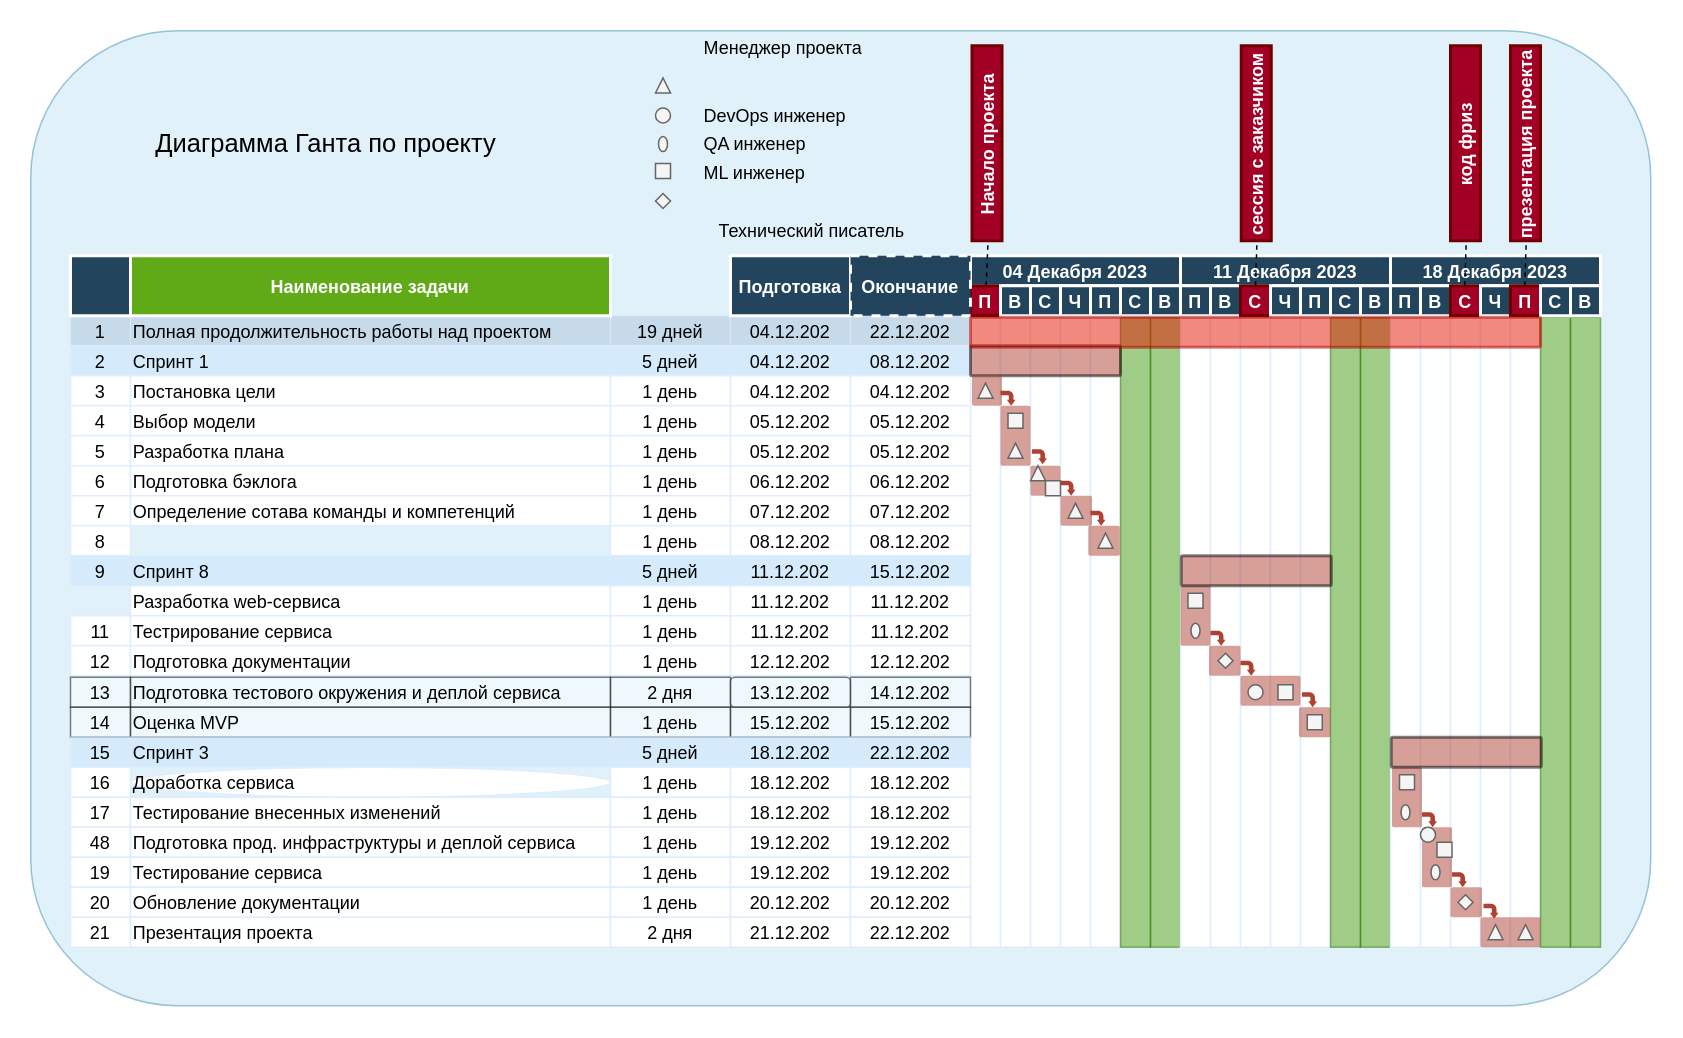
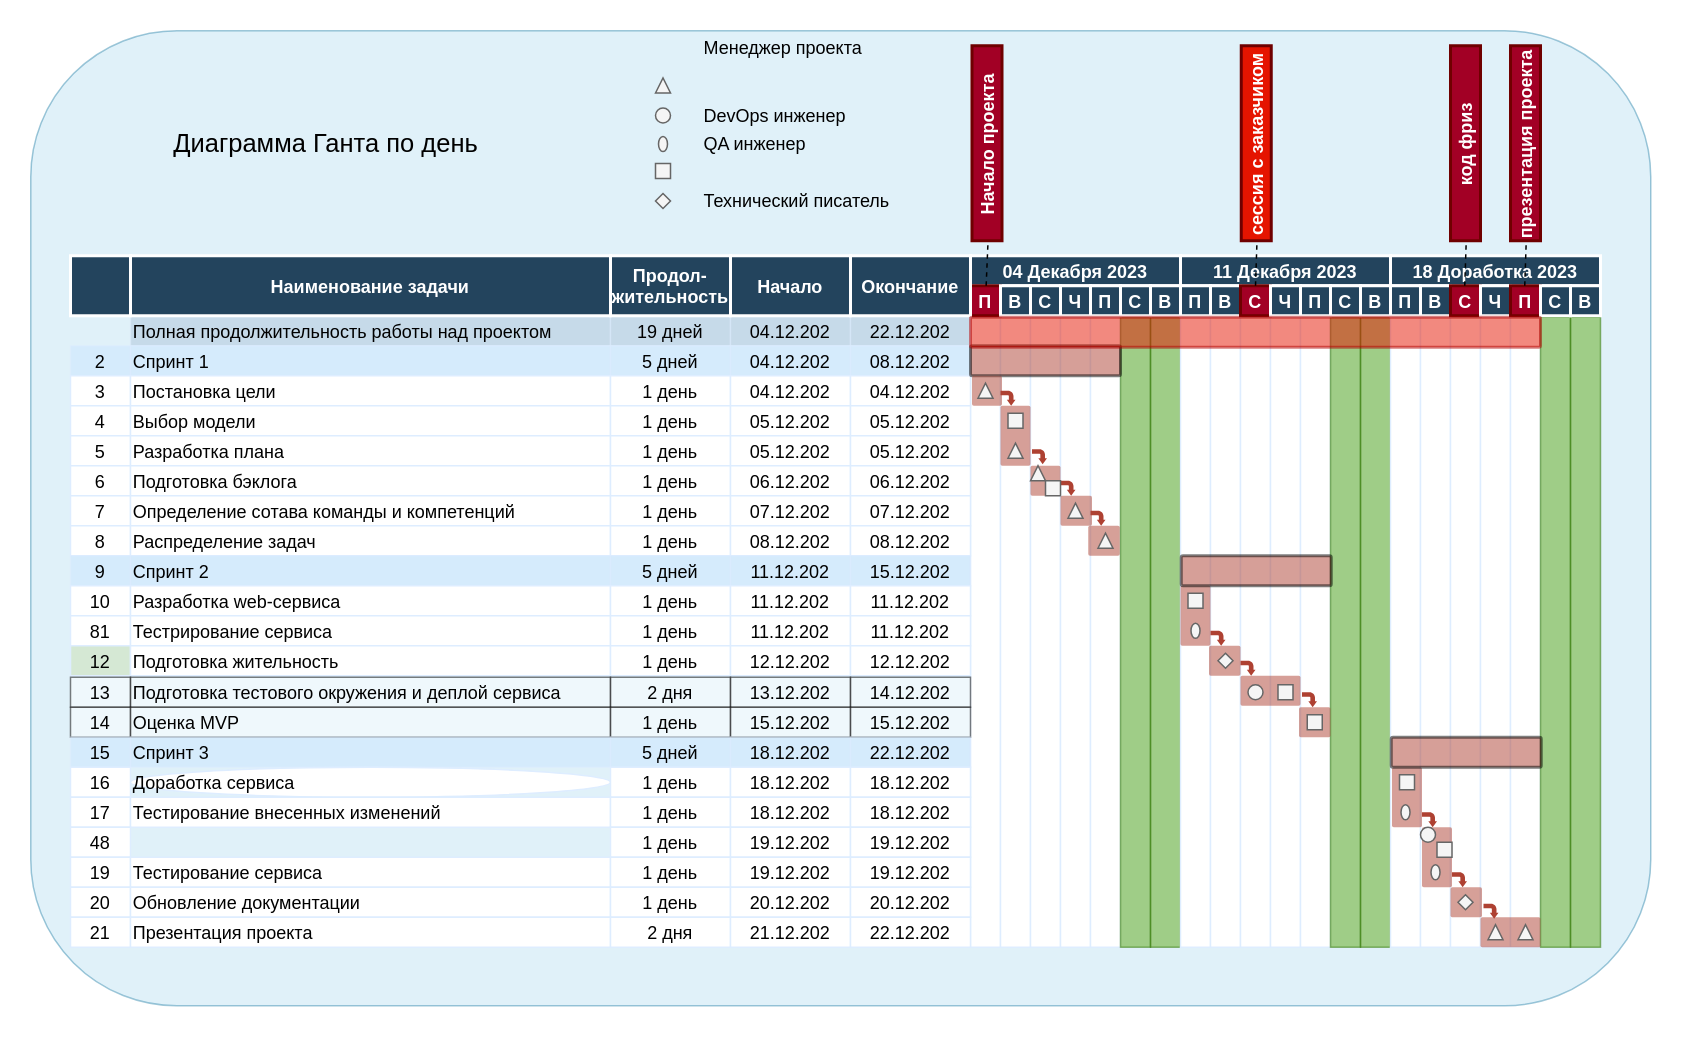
- <mxCell id="187" value="сессия с заказчиком" style="fillColor=#a20025;strokeColor=#6F0000;strokeWidth=2;fontColor=#ffffff;fontStyle=1;horizontal=0;" vertex="1" parent="1"><mxGeometry x="827" y="30" width="20" height="130" as="geometry" /></mxCell>
+ <mxCell id="187" value="сессия с заказчиком" style="fillColor=#e51400;strokeColor=#6F0000;strokeWidth=2;fontColor=#ffffff;fontStyle=1;horizontal=0;" vertex="1" parent="1"><mxGeometry x="827" y="30" width="20" height="130" as="geometry" /></mxCell>
- <mxCell id="224" value="Диаграмма Ганта по проекту" style="text;html=1;strokeColor=none;fillColor=none;align=center;verticalAlign=middle;whiteSpace=wrap;rounded=0;fontSize=17;" vertex="1" parent="1"><mxGeometry x="46.5" y="61.5" width="340" height="68.5" as="geometry" /></mxCell>
+ <mxCell id="224" value="Диаграмма Ганта по день" style="text;html=1;strokeColor=none;fillColor=none;align=center;verticalAlign=middle;whiteSpace=wrap;rounded=0;fontSize=17;" vertex="1" parent="1"><mxGeometry x="46.5" y="61.5" width="340" height="68.5" as="geometry" /></mxCell>
- <mxCell id="198" value="ML инженер" style="text;html=1;strokeColor=none;fillColor=none;align=left;verticalAlign=middle;whiteSpace=wrap;rounded=0;fontSize=12;" vertex="1" parent="1"><mxGeometry x="466.5" y="105" width="150" height="19" as="geometry" /></mxCell>
- <mxCell id="197" value="Технический писатель" style="text;html=1;strokeColor=none;fillColor=none;align=left;verticalAlign=middle;whiteSpace=wrap;rounded=0;fontSize=12;" vertex="1" parent="1"><mxGeometry x="476.5" y="144" width="150" height="19" as="geometry" /></mxCell>
+ <mxCell id="197" value="Технический писатель" style="text;html=1;strokeColor=none;fillColor=none;align=left;verticalAlign=middle;whiteSpace=wrap;rounded=0;fontSize=12;" vertex="1" parent="1"><mxGeometry x="466.5" y="124" width="150" height="19" as="geometry" /></mxCell>
- <mxCell id="150" value="18 Декабря 2023" style="fillColor=#23445D;strokeColor=#FFFFFF;strokeWidth=2;fontColor=#FFFFFF;fontStyle=1" parent="1" vertex="1"><mxGeometry x="926.5" y="170" width="140" height="20" as="geometry" /></mxCell>
+ <mxCell id="150" value="18 Доработка 2023" style="fillColor=#23445D;strokeColor=#FFFFFF;strokeWidth=2;fontColor=#FFFFFF;fontStyle=1" parent="1" vertex="1"><mxGeometry x="926.5" y="170" width="140" height="20" as="geometry" /></mxCell>
- <mxCell id="129" value="Наименование задачи" style="fillColor=#60a917;strokeColor=#FFFFFF;strokeWidth=2;fontColor=#FFFFFF;fontStyle=1;" parent="1" vertex="1"><mxGeometry x="86.5" y="170" width="320" height="40" as="geometry" /></mxCell>
+ <mxCell id="129" value="Наименование задачи" style="fillColor=#23445D;strokeColor=#FFFFFF;strokeWidth=2;fontColor=#FFFFFF;fontStyle=1" parent="1" vertex="1"><mxGeometry x="86.5" y="170" width="320" height="40" as="geometry" /></mxCell>
+ <mxCell id="139" value="Продол-&#10;жительность" style="fillColor=#23445D;strokeColor=#FFFFFF;strokeWidth=2;fontColor=#FFFFFF;fontStyle=1" parent="1" vertex="1"><mxGeometry x="406.5" y="170" width="80.0" height="40.0" as="geometry" /></mxCell>
- <mxCell id="141" value="Окончание" style="fillColor=#23445D;strokeColor=#FFFFFF;strokeWidth=2;fontColor=#FFFFFF;fontStyle=1;dashed=1;" parent="1" vertex="1"><mxGeometry x="566.5" y="170" width="80.0" height="40.0" as="geometry" /></mxCell>
+ <mxCell id="141" value="Окончание" style="fillColor=#23445D;strokeColor=#FFFFFF;strokeWidth=2;fontColor=#FFFFFF;fontStyle=1" parent="1" vertex="1"><mxGeometry x="566.5" y="170" width="80.0" height="40.0" as="geometry" /></mxCell>
- <mxCell id="140" value="Подготовка" style="fillColor=#23445D;strokeColor=#FFFFFF;strokeWidth=2;fontColor=#FFFFFF;fontStyle=1" parent="1" vertex="1"><mxGeometry x="486.5" y="170" width="80.0" height="40.0" as="geometry" /></mxCell>
+ <mxCell id="140" value="Начало" style="fillColor=#23445D;strokeColor=#FFFFFF;strokeWidth=2;fontColor=#FFFFFF;fontStyle=1" parent="1" vertex="1"><mxGeometry x="486.5" y="170" width="80.0" height="40.0" as="geometry" /></mxCell>
- <mxCell id="3" value="1" style="strokeColor=#DEEDFF;fillColor=#ADC3D9;opacity=50;" parent="1" vertex="1"><mxGeometry x="46.5" y="210" width="40" height="20" as="geometry" /></mxCell>
+ <mxCell id="40" value="Распределение задач" style="align=left;strokeColor=#DEEDFF" parent="1" vertex="1"><mxGeometry x="86.5" y="350" width="320.0" height="20" as="geometry" /></mxCell>
- <mxCell id="45" value="Спринт 8" style="align=left;strokeColor=#DEEDFF;fillColor=#CCE5FF;opacity=50;" parent="1" vertex="1"><mxGeometry x="86.5" y="370" width="320.0" height="20.0" as="geometry" /></mxCell>
+ <mxCell id="45" value="Спринт 2" style="align=left;strokeColor=#DEEDFF;fillColor=#CCE5FF;opacity=50;" parent="1" vertex="1"><mxGeometry x="86.5" y="370" width="320.0" height="20.0" as="geometry" /></mxCell>
+ <mxCell id="49" value="10" style="strokeColor=#DEEDFF" parent="1" vertex="1"><mxGeometry x="46.5" y="390" width="40" height="20" as="geometry" /></mxCell>
- <mxCell id="54" value="11" style="strokeColor=#DEEDFF" parent="1" vertex="1"><mxGeometry x="46.5" y="410" width="40" height="20" as="geometry" /></mxCell>
+ <mxCell id="54" value="81" style="strokeColor=#DEEDFF" parent="1" vertex="1"><mxGeometry x="46.5" y="410" width="40" height="20" as="geometry" /></mxCell>
- <mxCell id="59" value="12" style="strokeColor=#DEEDFF" parent="1" vertex="1"><mxGeometry x="46.5" y="430" width="40" height="20" as="geometry" /></mxCell>
+ <mxCell id="59" value="12" style="strokeColor=#DEEDFF;fillColor=#d5e8d4;" parent="1" vertex="1"><mxGeometry x="46.5" y="430" width="40" height="20" as="geometry" /></mxCell>
- <mxCell id="60" value="Подготовка документации" style="align=left;strokeColor=#DEEDFF" parent="1" vertex="1"><mxGeometry x="86.5" y="430" width="320" height="20" as="geometry" /></mxCell>
+ <mxCell id="60" value="Подготовка жительность" style="align=left;strokeColor=#DEEDFF" parent="1" vertex="1"><mxGeometry x="86.5" y="430" width="320" height="20" as="geometry" /></mxCell>
- <mxCell id="67" value="13.12.202" style="opacity=50;rounded=1;" parent="1" vertex="1"><mxGeometry x="486.5" y="451" width="80.0" height="20" as="geometry" /></mxCell>
+ <mxCell id="67" value="13.12.202" style="opacity=50;" parent="1" vertex="1"><mxGeometry x="486.5" y="451" width="80.0" height="20" as="geometry" /></mxCell>
- <mxCell id="90" value="Подготовка прод. инфраструктуры и деплой сервиса" style="align=left;strokeColor=#DEEDFF" parent="1" vertex="1"><mxGeometry x="86.5" y="551" width="320.0" height="20" as="geometry" /></mxCell>
